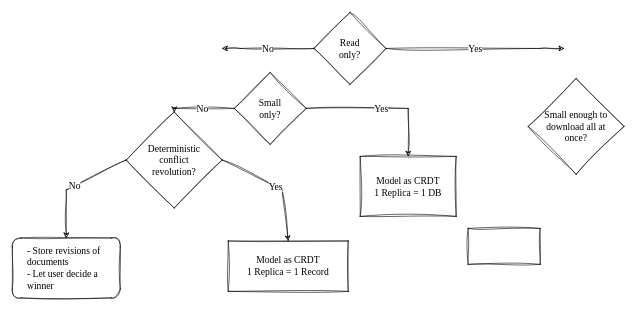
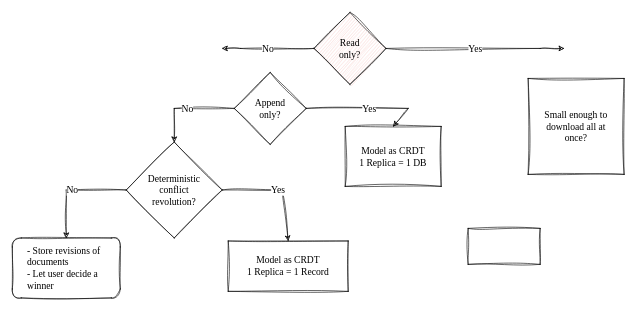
- <mxCell id="2" value="Read only?" style="rhombus;whiteSpace=wrap;html=1;sketch=1;hachureGap=4;jiggle=2;fontFamily=Architects Daughter;fontSource=https%3A%2F%2Ffonts.googleapis.com%2Fcss%3Ffamily%3DArchitects%2BDaughter;fontSize=16;spacing=25;" parent="1" vertex="1"><mxGeometry x="523" y="20" width="120" height="120" as="geometry" /></mxCell>
+ <mxCell id="2" value="Read only?" style="rhombus;whiteSpace=wrap;html=1;sketch=1;hachureGap=4;jiggle=2;fontFamily=Architects Daughter;fontSource=https%3A%2F%2Ffonts.googleapis.com%2Fcss%3Ffamily%3DArchitects%2BDaughter;fontSize=16;spacing=25;fillColor=#f8cecc;" parent="1" vertex="1"><mxGeometry x="523" y="20" width="120" height="120" as="geometry" /></mxCell>
- <mxCell id="11" value="Small only?" style="rhombus;whiteSpace=wrap;html=1;sketch=1;hachureGap=4;jiggle=2;fontFamily=Architects Daughter;fontSource=https%3A%2F%2Ffonts.googleapis.com%2Fcss%3Ffamily%3DArchitects%2BDaughter;fontSize=16;spacing=25;" parent="1" vertex="1"><mxGeometry x="390" y="120" width="120" height="120" as="geometry" /></mxCell>
+ <mxCell id="11" value="Append only?" style="rhombus;whiteSpace=wrap;html=1;sketch=1;hachureGap=4;jiggle=2;fontFamily=Architects Daughter;fontSource=https%3A%2F%2Ffonts.googleapis.com%2Fcss%3Ffamily%3DArchitects%2BDaughter;fontSize=16;spacing=25;" parent="1" vertex="1"><mxGeometry x="390" y="120" width="120" height="120" as="geometry" /></mxCell>
- <mxCell id="3" value="Small enough to download all at once?" style="rhombus;whiteSpace=wrap;html=1;sketch=1;hachureGap=4;jiggle=2;fontFamily=Architects Daughter;fontSource=https%3A%2F%2Ffonts.googleapis.com%2Fcss%3Ffamily%3DArchitects%2BDaughter;fontSize=16;spacing=25;" parent="1" vertex="1"><mxGeometry x="880" y="130" width="160" height="160" as="geometry" /></mxCell>
+ <mxCell id="3" value="Small enough to download all at once?" style="whiteSpace=wrap;html=1;sketch=1;hachureGap=4;jiggle=2;fontFamily=Architects Daughter;fontSource=https%3A%2F%2Ffonts.googleapis.com%2Fcss%3Ffamily%3DArchitects%2BDaughter;fontSize=16;spacing=25;rounded=0;" parent="1" vertex="1"><mxGeometry x="880" y="130" width="160" height="160" as="geometry" /></mxCell>
- <mxCell id="4" value="Deterministic conflict revolution?" style="rhombus;html=1;sketch=1;hachureGap=4;jiggle=2;fontFamily=Architects Daughter;fontSource=https%3A%2F%2Ffonts.googleapis.com%2Fcss%3Ffamily%3DArchitects%2BDaughter;fontSize=16;spacing=25;whiteSpace=wrap;" parent="1" vertex="1"><mxGeometry x="210" y="186" width="160" height="160" as="geometry" /></mxCell>
+ <mxCell id="4" value="Deterministic conflict revolution?" style="rhombus;html=1;sketch=1;hachureGap=4;jiggle=2;fontFamily=Architects Daughter;fontSource=https%3A%2F%2Ffonts.googleapis.com%2Fcss%3Ffamily%3DArchitects%2BDaughter;fontSize=16;spacing=25;whiteSpace=wrap;" parent="1" vertex="1"><mxGeometry x="210" y="236" width="160" height="160" as="geometry" /></mxCell>
- <mxCell id="13" value="Model as CRDT&lt;br&gt;1 Replica = 1 DB" style="rounded=0;whiteSpace=wrap;html=1;sketch=1;hachureGap=4;jiggle=2;fontFamily=Architects Daughter;fontSource=https%3A%2F%2Ffonts.googleapis.com%2Fcss%3Ffamily%3DArchitects%2BDaughter;fontSize=16;" parent="1" vertex="1"><mxGeometry x="600" y="260" width="160" height="100" as="geometry" /></mxCell>
+ <mxCell id="13" value="Model as CRDT&lt;br&gt;1 Replica = 1 DB" style="rounded=0;whiteSpace=wrap;html=1;sketch=1;hachureGap=4;jiggle=2;fontFamily=Architects Daughter;fontSource=https%3A%2F%2Ffonts.googleapis.com%2Fcss%3Ffamily%3DArchitects%2BDaughter;fontSize=16;" parent="1" vertex="1"><mxGeometry x="575" y="210" width="160" height="100" as="geometry" /></mxCell>
